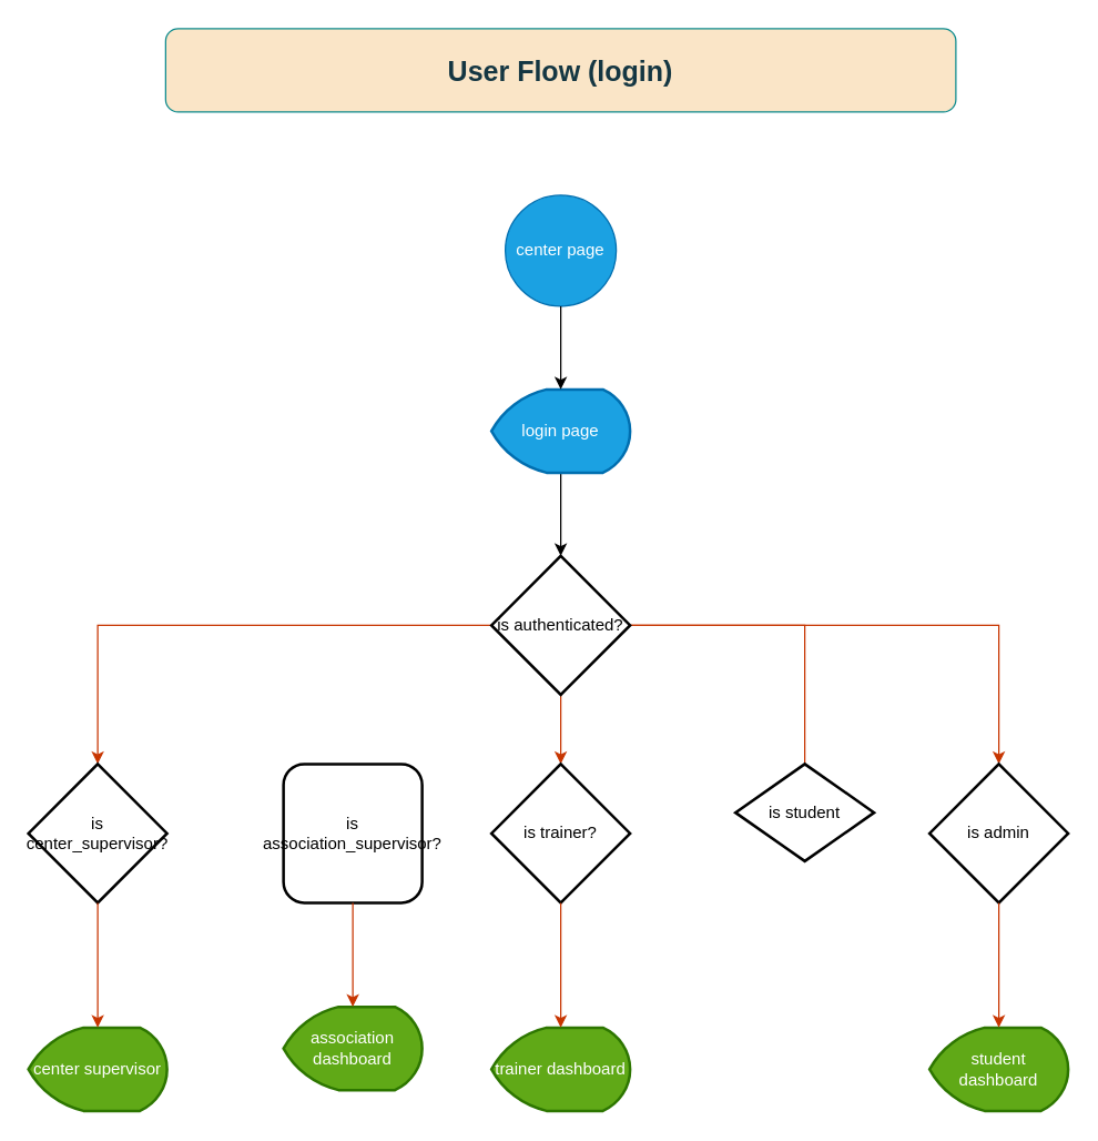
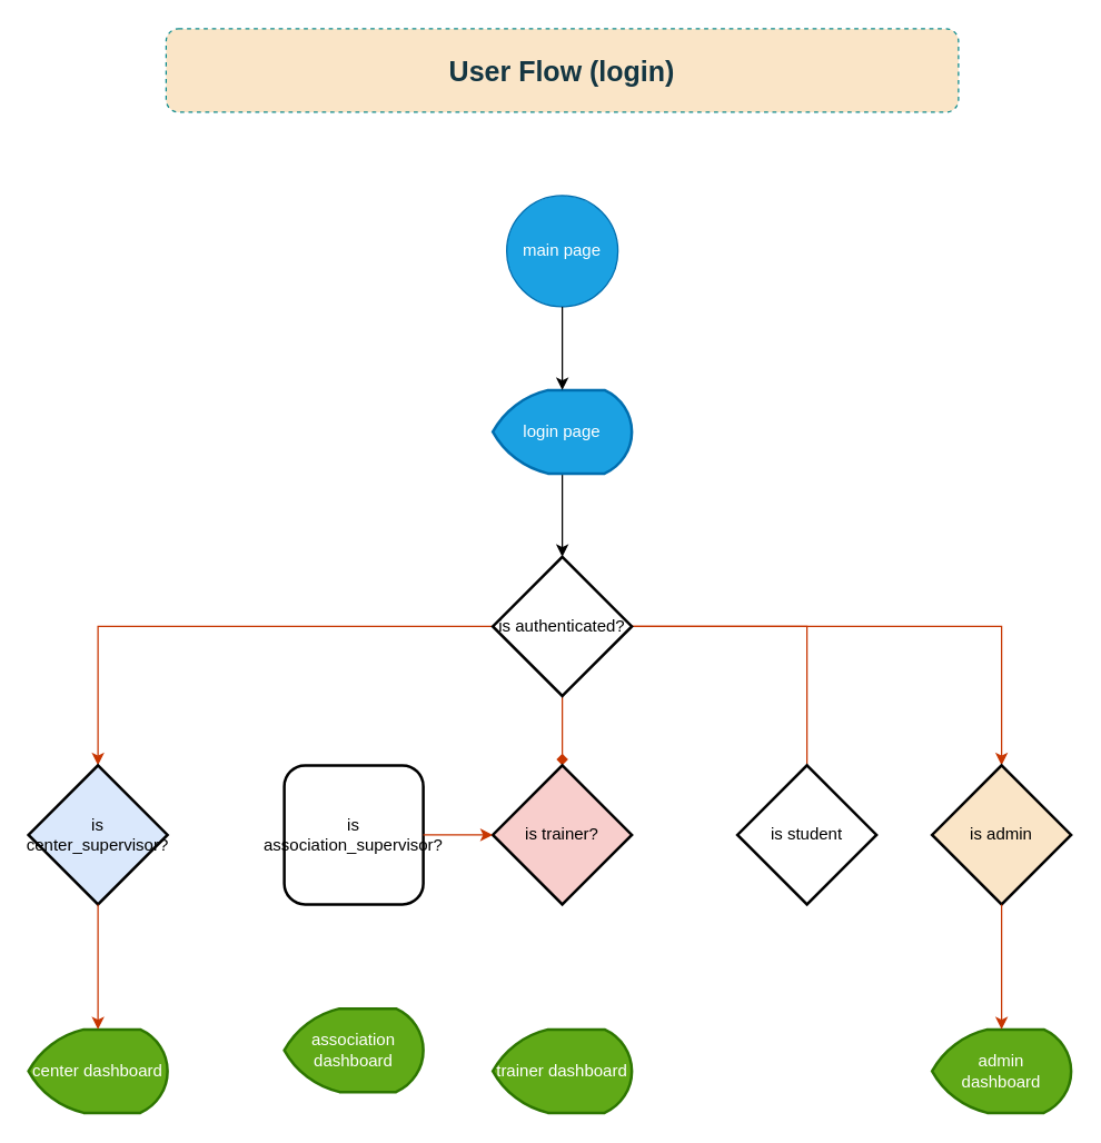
- <mxCell id="2" value="&lt;b&gt;&lt;font style=&quot;font-size: 20px;&quot;&gt;User Flow (login)&lt;/font&gt;&lt;/b&gt;" style="rounded=1;whiteSpace=wrap;html=1;labelBackgroundColor=none;fillColor=#FAE5C7;strokeColor=#0F8B8D;fontColor=#143642;" vertex="1" parent="1"><mxGeometry x="119" y="20" width="570" height="60" as="geometry" /></mxCell>
+ <mxCell id="2" value="&lt;b&gt;&lt;font style=&quot;font-size: 20px;&quot;&gt;User Flow (login)&lt;/font&gt;&lt;/b&gt;" style="rounded=1;whiteSpace=wrap;html=1;labelBackgroundColor=none;fillColor=#FAE5C7;strokeColor=#0F8B8D;fontColor=#143642;dashed=1;" vertex="1" parent="1"><mxGeometry x="119" y="20" width="570" height="60" as="geometry" /></mxCell>
- <mxCell id="3" value="center page" style="ellipse;whiteSpace=wrap;html=1;aspect=fixed;fillColor=#1ba1e2;fontColor=#ffffff;strokeColor=#006EAF;" vertex="1" parent="1"><mxGeometry x="364" y="140" width="80" height="80" as="geometry" /></mxCell>
+ <mxCell id="3" value="main page" style="ellipse;whiteSpace=wrap;html=1;aspect=fixed;fillColor=#1ba1e2;fontColor=#ffffff;strokeColor=#006EAF;" vertex="1" parent="1"><mxGeometry x="364" y="140" width="80" height="80" as="geometry" /></mxCell>
- <mxCell id="9" style="edgeStyle=orthogonalEdgeStyle;rounded=0;orthogonalLoop=1;jettySize=auto;html=1;entryX=0.5;entryY=0;entryDx=0;entryDy=0;fillColor=#fa6800;strokeColor=#C73500;" edge="1" parent="1" source="11" target="17"><mxGeometry relative="1" as="geometry" /></mxCell>
+ <mxCell id="9" style="edgeStyle=orthogonalEdgeStyle;rounded=0;orthogonalLoop=1;jettySize=auto;html=1;entryX=0.5;entryY=0;entryDx=0;entryDy=0;fillColor=#fa6800;strokeColor=#C73500;endArrow=diamond;" edge="1" parent="1" source="11" target="17"><mxGeometry relative="1" as="geometry" /></mxCell>
- <mxCell id="19" value="is student" style="rhombus;whiteSpace=wrap;html=1;strokeWidth=2;" vertex="1" parent="1"><mxGeometry x="530" y="550" width="100" height="70" as="geometry" /></mxCell>
+ <mxCell id="19" value="is student" style="rhombus;whiteSpace=wrap;html=1;strokeWidth=2;" vertex="1" parent="1"><mxGeometry x="530" y="550" width="100" height="100" as="geometry" /></mxCell>
- <mxCell id="12" value="&lt;font style=&quot;font-size: 12px;&quot;&gt;is center_supervisor?&lt;/font&gt;" style="rhombus;whiteSpace=wrap;html=1;strokeWidth=2;fontSize=12;" vertex="1" parent="1"><mxGeometry x="20" y="550" width="100" height="100" as="geometry" /></mxCell>
+ <mxCell id="12" value="&lt;font style=&quot;font-size: 12px;&quot;&gt;is center_supervisor?&lt;/font&gt;" style="rhombus;whiteSpace=wrap;html=1;strokeWidth=2;fontSize=12;fillColor=#dae8fc;" vertex="1" parent="1"><mxGeometry x="20" y="550" width="100" height="100" as="geometry" /></mxCell>
- <mxCell id="17" value="is trainer?" style="rhombus;whiteSpace=wrap;html=1;strokeWidth=2;" vertex="1" parent="1"><mxGeometry x="354" y="550" width="100" height="100" as="geometry" /></mxCell>
+ <mxCell id="17" value="is trainer?" style="rhombus;whiteSpace=wrap;html=1;strokeWidth=2;fillColor=#f8cecc;" vertex="1" parent="1"><mxGeometry x="354" y="550" width="100" height="100" as="geometry" /></mxCell>
- <mxCell id="20" value="is admin" style="rhombus;whiteSpace=wrap;html=1;strokeWidth=2;" vertex="1" parent="1"><mxGeometry x="670" y="550" width="100" height="100" as="geometry" /></mxCell>
+ <mxCell id="20" value="is admin" style="rhombus;whiteSpace=wrap;html=1;strokeWidth=2;fillColor=#fae5c7;" vertex="1" parent="1"><mxGeometry x="670" y="550" width="100" height="100" as="geometry" /></mxCell>
- <mxCell id="22" style="edgeStyle=orthogonalEdgeStyle;rounded=0;orthogonalLoop=1;jettySize=auto;html=1;entryX=0.5;entryY=0;entryDx=0;entryDy=0;entryPerimeter=0;fillColor=#fa6800;strokeColor=#C73500;" edge="1" parent="1" source="15" target="16"><mxGeometry relative="1" as="geometry" /></mxCell>
+ <mxCell id="22" style="edgeStyle=orthogonalEdgeStyle;rounded=0;orthogonalLoop=1;jettySize=auto;html=1;fillColor=#fa6800;strokeColor=#C73500;" edge="1" parent="1" source="15" target="17"><mxGeometry relative="1" as="geometry" /></mxCell>
- <mxCell id="23" style="edgeStyle=orthogonalEdgeStyle;rounded=0;orthogonalLoop=1;jettySize=auto;html=1;entryX=0.5;entryY=0;entryDx=0;entryDy=0;entryPerimeter=0;fillColor=#fa6800;strokeColor=#C73500;" edge="1" parent="1" source="17" target="18"><mxGeometry relative="1" as="geometry" /></mxCell>
- <mxCell id="13" value="center supervisor" style="strokeWidth=2;html=1;shape=mxgraph.flowchart.display;whiteSpace=wrap;fillColor=#60a917;fontColor=#ffffff;strokeColor=#2D7600;" vertex="1" parent="1"><mxGeometry x="20" y="740" width="100" height="60" as="geometry" /></mxCell>
+ <mxCell id="13" value="center dashboard" style="strokeWidth=2;html=1;shape=mxgraph.flowchart.display;whiteSpace=wrap;fillColor=#60a917;fontColor=#ffffff;strokeColor=#2D7600;" vertex="1" parent="1"><mxGeometry x="20" y="740" width="100" height="60" as="geometry" /></mxCell>
- <mxCell id="21" value="student&lt;div&gt;dashboard&lt;/div&gt;" style="strokeWidth=2;html=1;shape=mxgraph.flowchart.display;whiteSpace=wrap;fillColor=#60a917;fontColor=#ffffff;strokeColor=#2D7600;" vertex="1" parent="1"><mxGeometry x="670" y="740" width="100" height="60" as="geometry" /></mxCell>
+ <mxCell id="21" value="admin&lt;div&gt;dashboard&lt;/div&gt;" style="strokeWidth=2;html=1;shape=mxgraph.flowchart.display;whiteSpace=wrap;fillColor=#60a917;fontColor=#ffffff;strokeColor=#2D7600;" vertex="1" parent="1"><mxGeometry x="670" y="740" width="100" height="60" as="geometry" /></mxCell>
